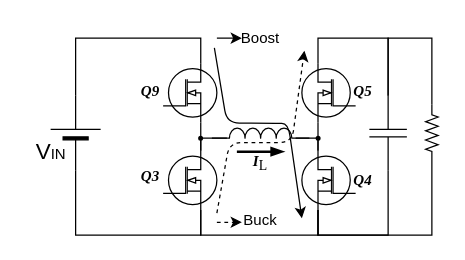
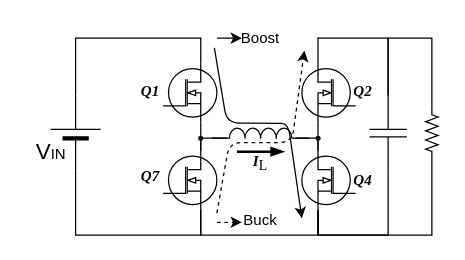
- <mxCell id="20" value="&lt;font face=&quot;Times New Roman&quot;&gt;&lt;i&gt;&lt;b&gt;Q9&lt;/b&gt;&lt;/i&gt;&lt;/font&gt;" style="text;html=1;strokeColor=none;fillColor=none;align=center;verticalAlign=middle;whiteSpace=wrap;rounded=0;" parent="1" vertex="1"><mxGeometry x="100" y="63" width="40" height="20" as="geometry" /></mxCell>
+ <mxCell id="20" value="&lt;font face=&quot;Times New Roman&quot;&gt;&lt;i&gt;&lt;b&gt;Q1&lt;/b&gt;&lt;/i&gt;&lt;/font&gt;" style="text;html=1;strokeColor=none;fillColor=none;align=center;verticalAlign=middle;whiteSpace=wrap;rounded=0;" parent="1" vertex="1"><mxGeometry x="100" y="63" width="40" height="20" as="geometry" /></mxCell>
- <mxCell id="21" value="&lt;font face=&quot;Times New Roman&quot;&gt;&lt;i&gt;&lt;b&gt;Q5&lt;br&gt;&lt;/b&gt;&lt;/i&gt;&lt;/font&gt;" style="text;html=1;strokeColor=none;fillColor=none;align=center;verticalAlign=middle;whiteSpace=wrap;rounded=0;" parent="1" vertex="1"><mxGeometry x="270" y="63" width="40" height="20" as="geometry" /></mxCell>
+ <mxCell id="21" value="&lt;font face=&quot;Times New Roman&quot;&gt;&lt;i&gt;&lt;b&gt;Q2&lt;br&gt;&lt;/b&gt;&lt;/i&gt;&lt;/font&gt;" style="text;html=1;strokeColor=none;fillColor=none;align=center;verticalAlign=middle;whiteSpace=wrap;rounded=0;" parent="1" vertex="1"><mxGeometry x="270" y="63" width="40" height="20" as="geometry" /></mxCell>
- <mxCell id="22" value="&lt;font face=&quot;Times New Roman&quot;&gt;&lt;i&gt;&lt;b&gt;Q3&lt;/b&gt;&lt;/i&gt;&lt;/font&gt;" style="text;html=1;strokeColor=none;fillColor=none;align=center;verticalAlign=middle;whiteSpace=wrap;rounded=0;" parent="1" vertex="1"><mxGeometry x="100" y="131" width="40" height="20" as="geometry" /></mxCell>
+ <mxCell id="22" value="&lt;font face=&quot;Times New Roman&quot;&gt;&lt;i&gt;&lt;b&gt;Q7&lt;/b&gt;&lt;/i&gt;&lt;/font&gt;" style="text;html=1;strokeColor=none;fillColor=none;align=center;verticalAlign=middle;whiteSpace=wrap;rounded=0;" parent="1" vertex="1"><mxGeometry x="100" y="131" width="40" height="20" as="geometry" /></mxCell>
